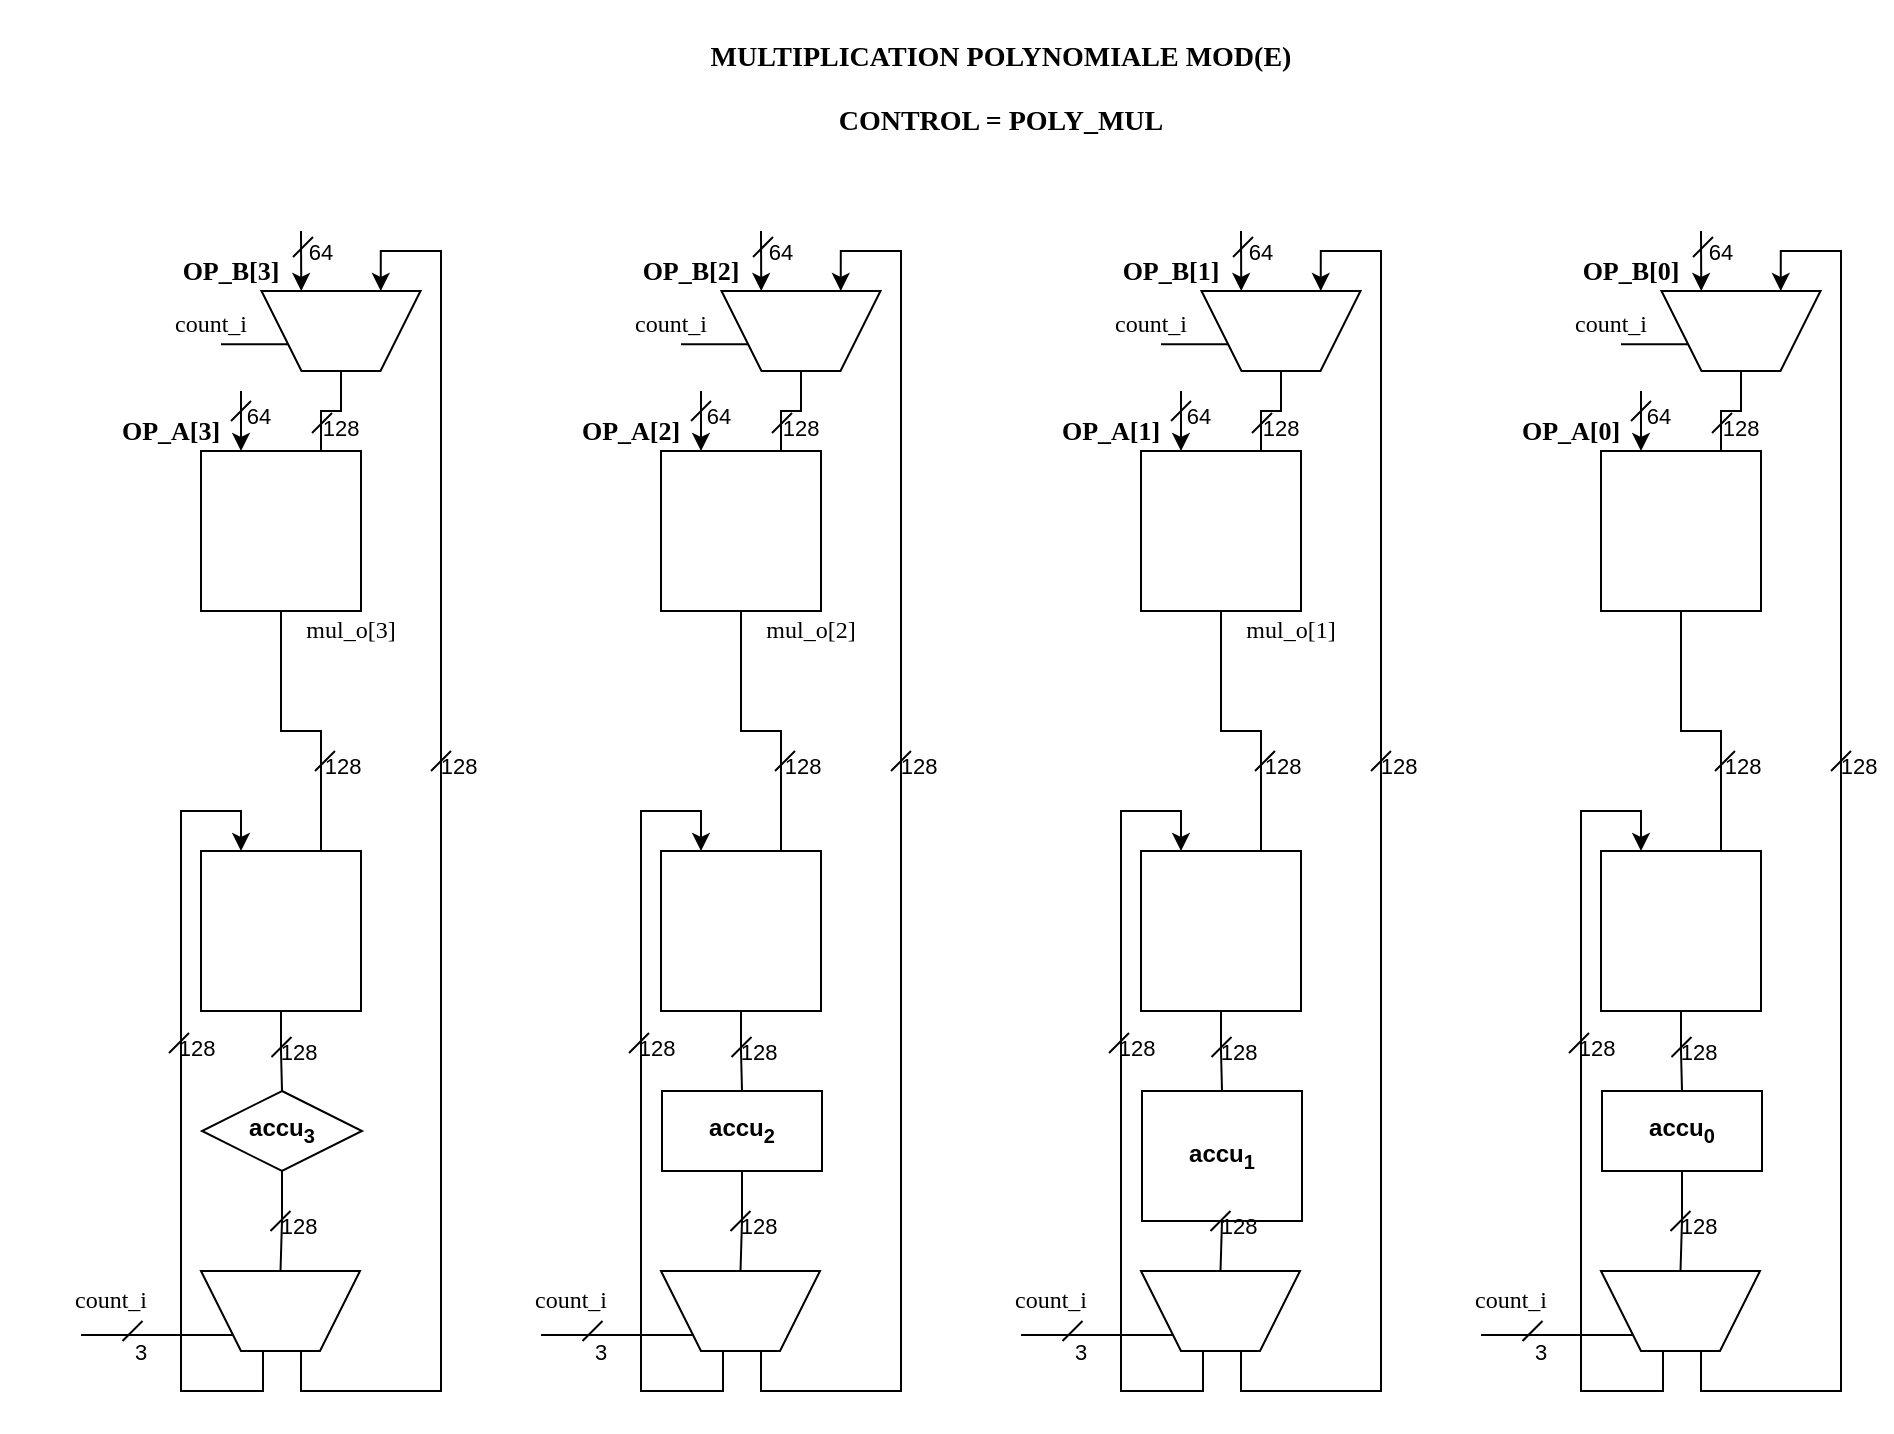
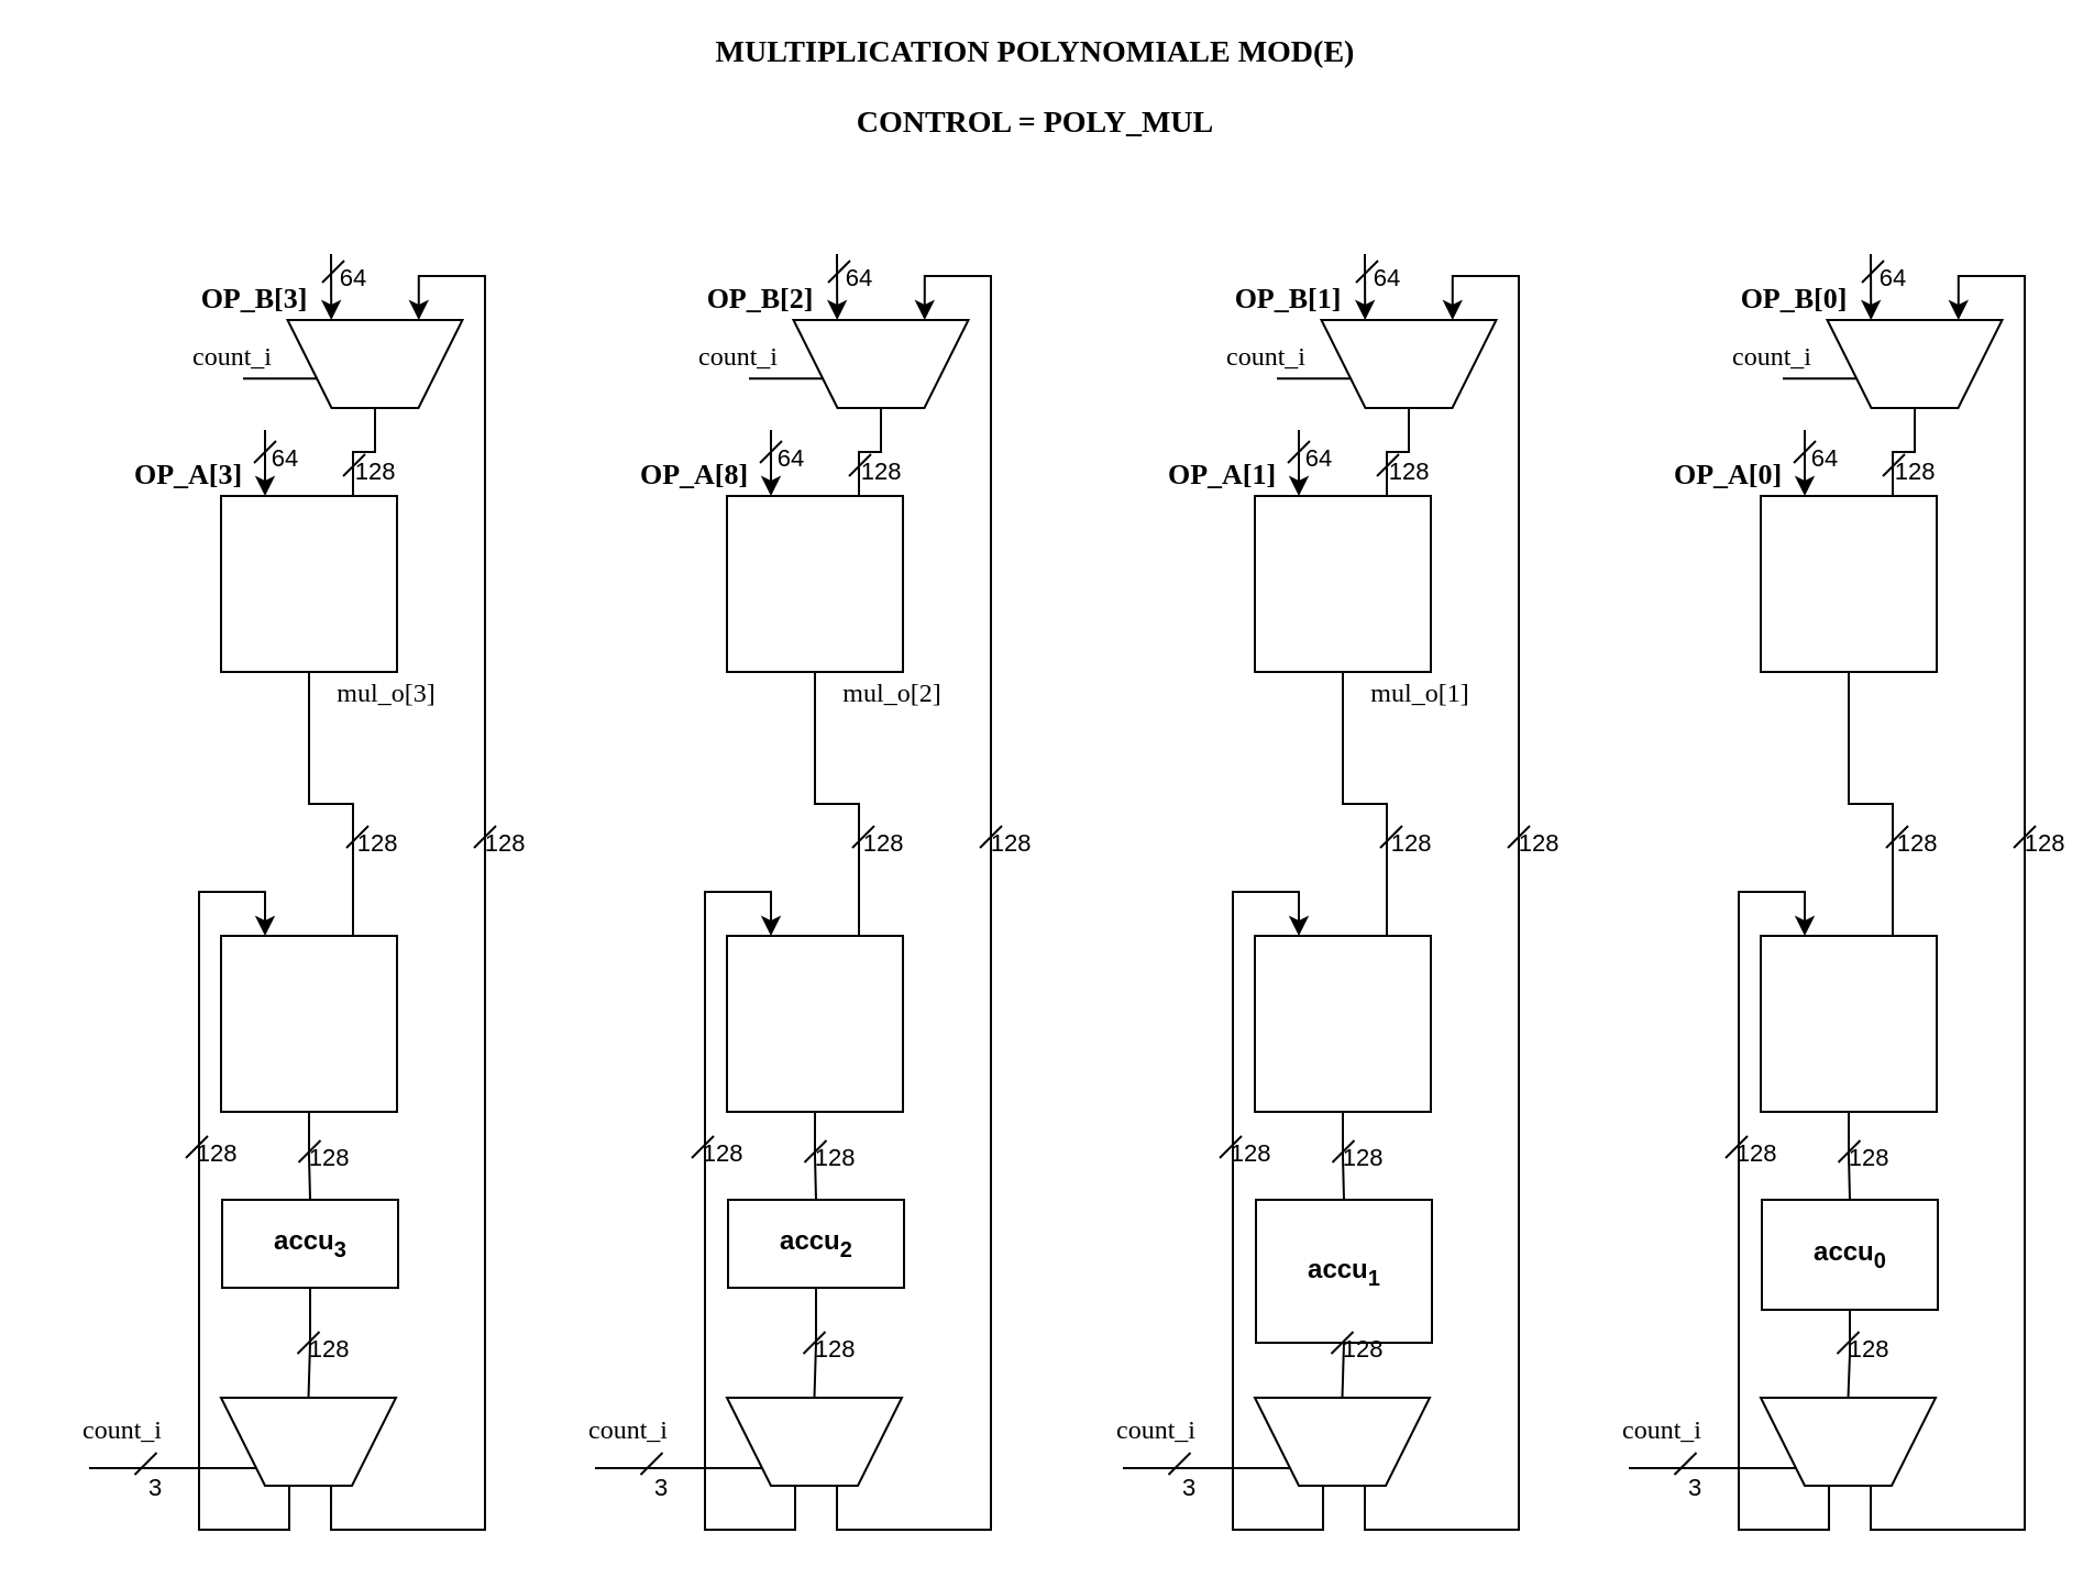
- <mxCell id="125" value="&lt;div&gt;&lt;font size=&quot;1&quot; face=&quot;Lucida Console&quot;&gt;&lt;b style=&quot;font-size: 14px&quot;&gt;MULTIPLICATION POLYNOMIALE MOD(E)&lt;/b&gt;&lt;/font&gt;&lt;font size=&quot;1&quot; face=&quot;Lucida Console&quot;&gt;&lt;b style=&quot;font-size: 14px&quot;&gt;&lt;span class=&quot;ILfuVd&quot;&gt;&lt;span class=&quot;hgKElc&quot;&gt;&lt;/span&gt;&lt;/span&gt;&lt;/b&gt;&lt;/font&gt;&lt;/div&gt;&lt;div&gt;&lt;br&gt;&lt;/div&gt;&lt;div style=&quot;font-size: 14px&quot;&gt;&lt;b&gt;&lt;font style=&quot;font-size: 14px&quot; face=&quot;Lucida Console&quot;&gt;CONTROL = POLY_MUL&lt;/font&gt;&lt;/b&gt;&lt;br&gt;&lt;/div&gt;" style="text;html=1;align=center;verticalAlign=middle;resizable=0;points=[];autosize=1;" vertex="1" parent="1"><mxGeometry x="350" y="20" width="300" height="50" as="geometry" /></mxCell>
+ <mxCell id="125" value="&lt;div&gt;&lt;font size=&quot;1&quot; face=&quot;Lucida Console&quot;&gt;&lt;b style=&quot;font-size: 14px&quot;&gt;MULTIPLICATION POLYNOMIALE MOD(E)&lt;/b&gt;&lt;/font&gt;&lt;font size=&quot;1&quot; face=&quot;Lucida Console&quot;&gt;&lt;b style=&quot;font-size: 14px&quot;&gt;&lt;span class=&quot;ILfuVd&quot;&gt;&lt;span class=&quot;hgKElc&quot;&gt;&lt;/span&gt;&lt;/span&gt;&lt;/b&gt;&lt;/font&gt;&lt;/div&gt;&lt;div&gt;&lt;br&gt;&lt;/div&gt;&lt;div style=&quot;font-size: 14px&quot;&gt;&lt;b&gt;&lt;font style=&quot;font-size: 14px&quot; face=&quot;Lucida Console&quot;&gt;CONTROL = POLY_MUL&lt;/font&gt;&lt;/b&gt;&lt;br&gt;&lt;/div&gt;" style="text;html=1;align=center;verticalAlign=middle;resizable=0;points=[];autosize=1;" vertex="1" parent="1"><mxGeometry x="320" y="15" width="300" height="50" as="geometry" /></mxCell>
- <mxCell id="37" value="&lt;font style=&quot;font-size: 13px&quot;&gt;&lt;b&gt;&lt;font style=&quot;font-size: 13px&quot; face=&quot;Lucida Console&quot;&gt;OP_A[2]&lt;/font&gt;&lt;/b&gt;&lt;/font&gt;" style="text;html=1;align=center;verticalAlign=middle;resizable=0;points=[];autosize=1;" vertex="1" parent="1"><mxGeometry x="280" y="205" width="70" height="20" as="geometry" /></mxCell>
+ <mxCell id="37" value="&lt;font style=&quot;font-size: 13px&quot;&gt;&lt;b&gt;&lt;font style=&quot;font-size: 13px&quot; face=&quot;Lucida Console&quot;&gt;OP_A[8]&lt;/font&gt;&lt;/b&gt;&lt;/font&gt;" style="text;html=1;align=center;verticalAlign=middle;resizable=0;points=[];autosize=1;" vertex="1" parent="1"><mxGeometry x="280" y="205" width="70" height="20" as="geometry" /></mxCell>
- <mxCell id="18" value="&lt;b&gt;accu&lt;sub&gt;3&lt;/sub&gt;&lt;/b&gt;" style="rhombus;whiteSpace=wrap;html=1;" vertex="1" parent="1"><mxGeometry x="100.5" y="545" width="80" height="40" as="geometry" /></mxCell>
+ <mxCell id="18" value="&lt;b&gt;accu&lt;sub&gt;3&lt;/sub&gt;&lt;/b&gt;" style="rounded=0;whiteSpace=wrap;html=1;" vertex="1" parent="1"><mxGeometry x="100.5" y="545" width="80" height="40" as="geometry" /></mxCell>
- <mxCell id="110" value="&lt;b&gt;accu&lt;sub&gt;0&lt;/sub&gt;&lt;/b&gt;" style="rounded=0;whiteSpace=wrap;html=1;" vertex="1" parent="1"><mxGeometry x="800.5" y="545" width="80" height="40" as="geometry" /></mxCell>
+ <mxCell id="110" value="&lt;b&gt;accu&lt;sub&gt;0&lt;/sub&gt;&lt;/b&gt;" style="rounded=0;whiteSpace=wrap;html=1;" vertex="1" parent="1"><mxGeometry x="800.5" y="545" width="80" height="50" as="geometry" /></mxCell>
